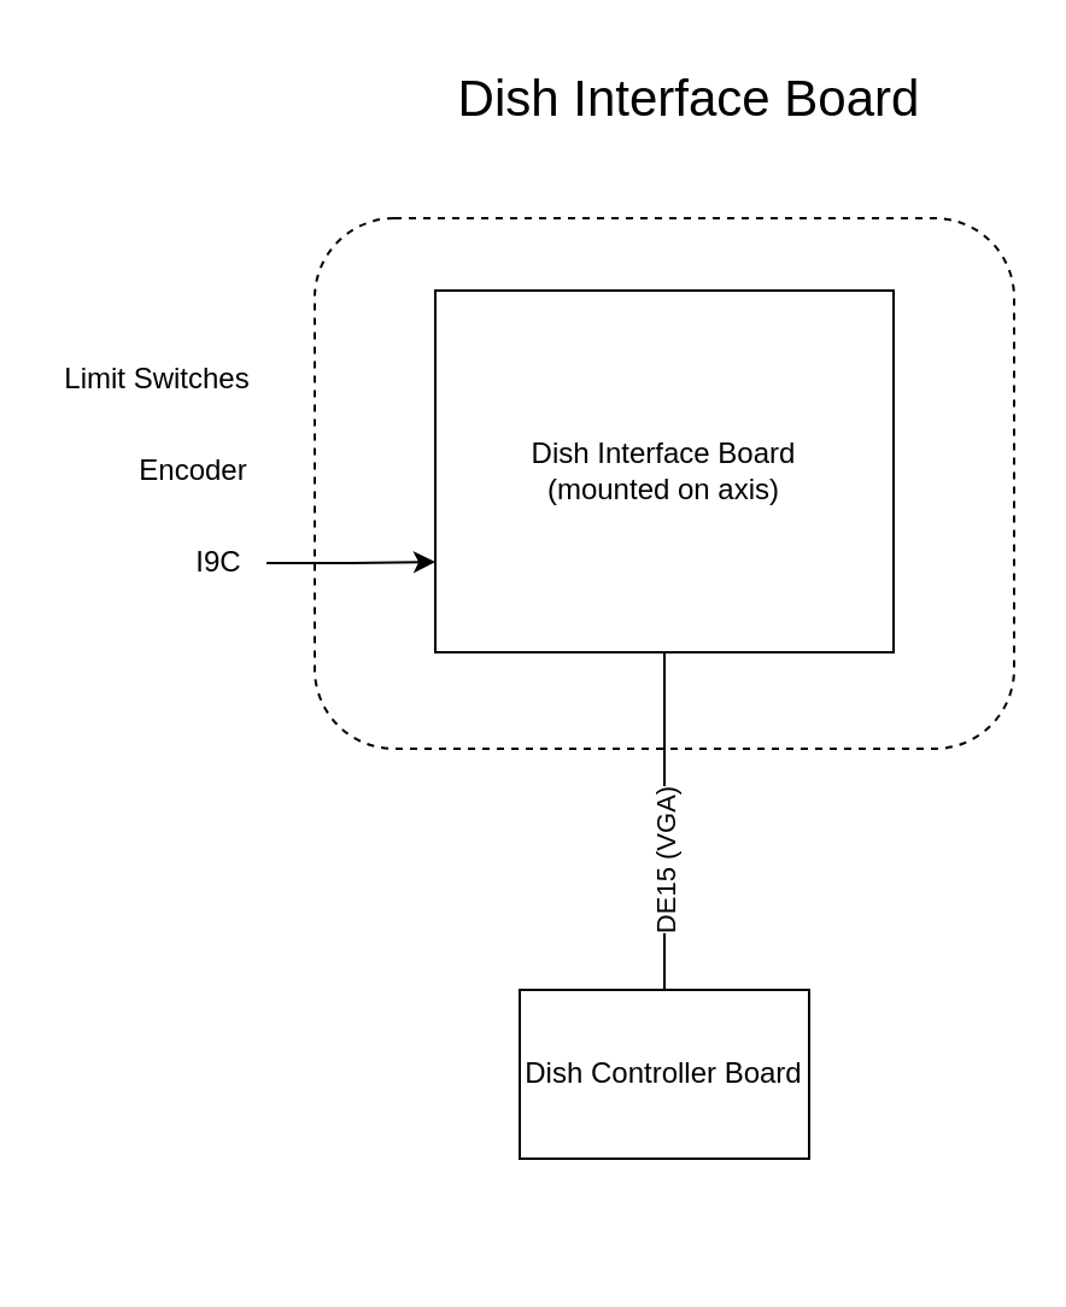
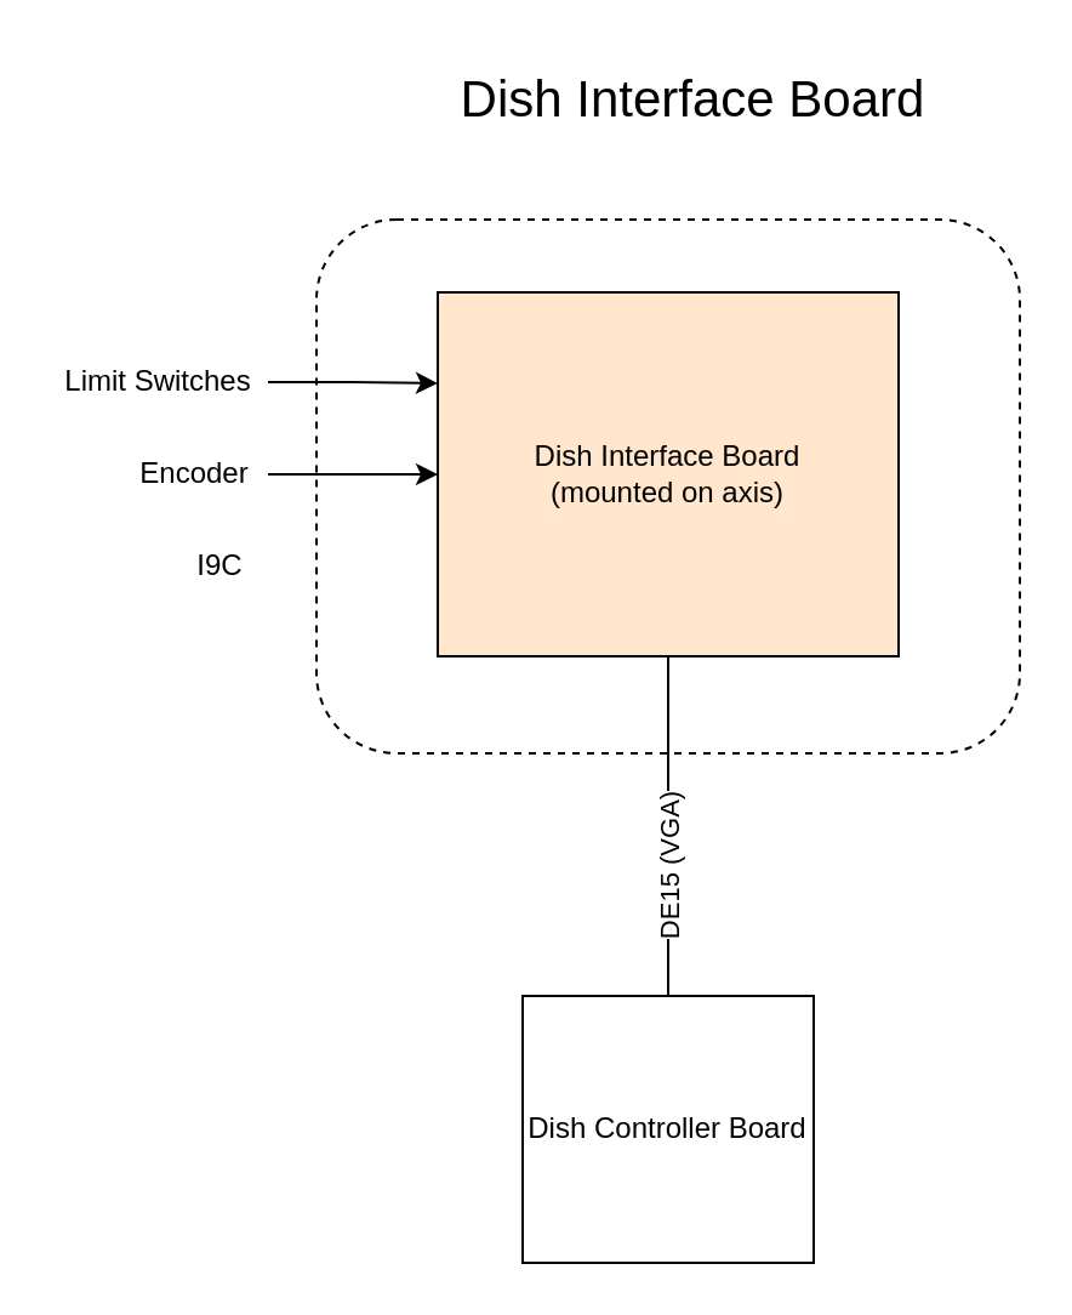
+ <mxCell id="9" style="edgeStyle=orthogonalEdgeStyle;rounded=0;orthogonalLoop=1;jettySize=auto;html=1;entryX=0;entryY=0.25;entryDx=0;entryDy=0;" edge="1" parent="1" source="10" target="4"><mxGeometry relative="1" as="geometry" /></mxCell>
+ <mxCell id="7" style="edgeStyle=orthogonalEdgeStyle;rounded=0;orthogonalLoop=1;jettySize=auto;html=1;entryX=0;entryY=0.5;entryDx=0;entryDy=0;" edge="1" parent="1" source="8" target="4"><mxGeometry relative="1" as="geometry" /></mxCell>
- <mxCell id="4" value="Dish Interface Board&lt;div&gt;(mounted on axis)&lt;/div&gt;" style="rounded=0;whiteSpace=wrap;html=1;" vertex="1" parent="1"><mxGeometry x="180" y="120" width="190" height="150" as="geometry" /></mxCell>
+ <mxCell id="4" value="Dish Interface Board&lt;div&gt;(mounted on axis)&lt;/div&gt;" style="rounded=0;whiteSpace=wrap;html=1;fillColor=#ffe6cc;" vertex="1" parent="1"><mxGeometry x="180" y="120" width="190" height="150" as="geometry" /></mxCell>
- <mxCell id="11" style="edgeStyle=orthogonalEdgeStyle;rounded=0;orthogonalLoop=1;jettySize=auto;html=1;entryX=0;entryY=0.75;entryDx=0;entryDy=0;" edge="1" parent="1" source="12" target="4"><mxGeometry relative="1" as="geometry" /></mxCell>
- <mxCell id="3" value="Dish Controller Board" style="rounded=0;whiteSpace=wrap;html=1;" vertex="1" parent="1"><mxGeometry x="215" y="410" width="120" height="70" as="geometry" /></mxCell>
+ <mxCell id="3" value="Dish Controller Board" style="rounded=0;whiteSpace=wrap;html=1;" vertex="1" parent="1"><mxGeometry x="215" y="410" width="120" height="110" as="geometry" /></mxCell>
